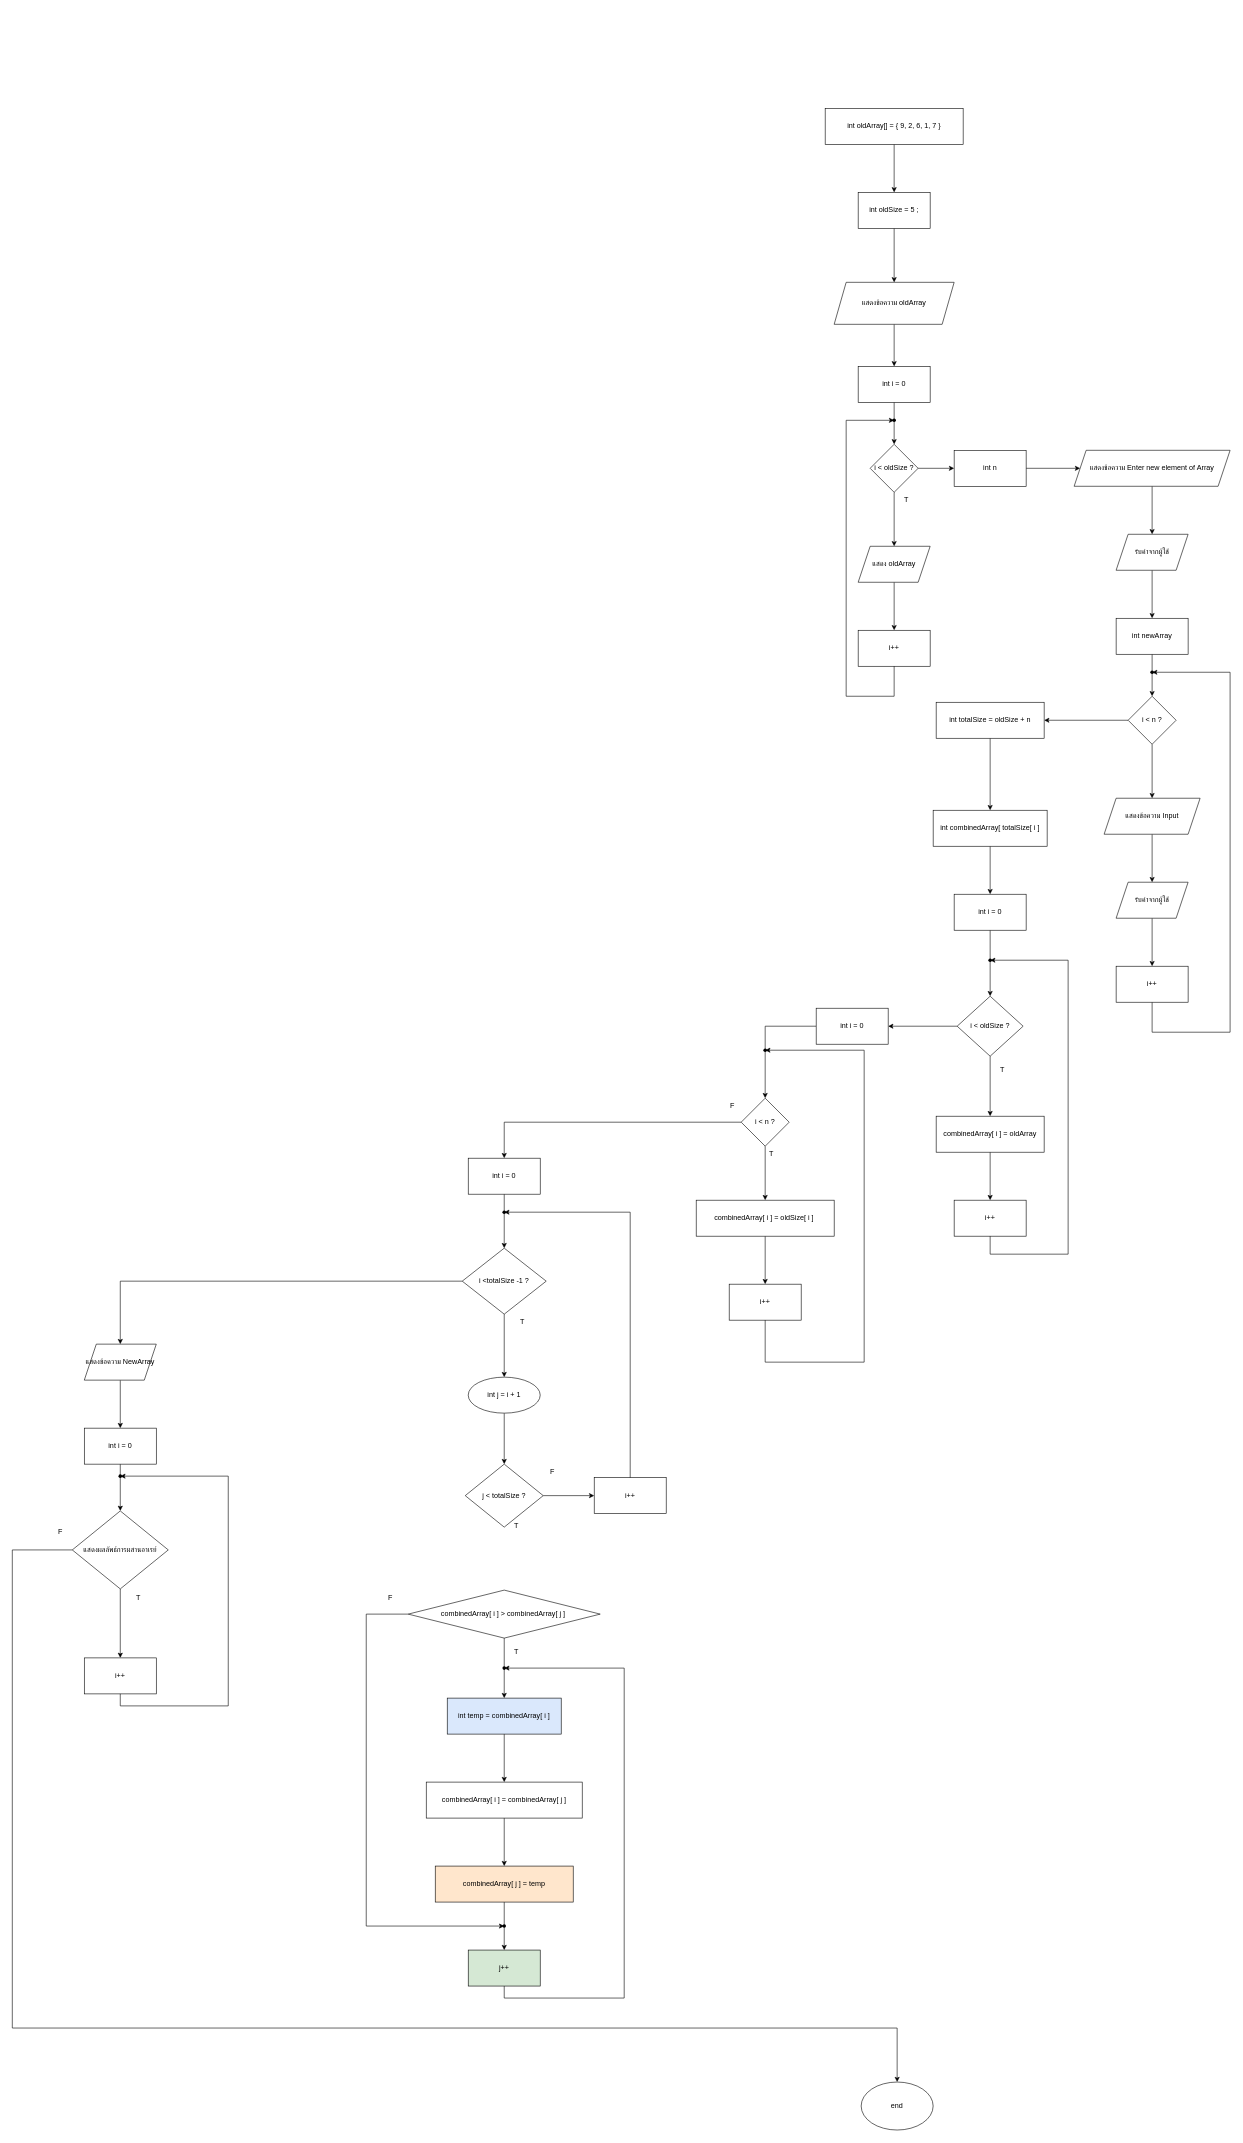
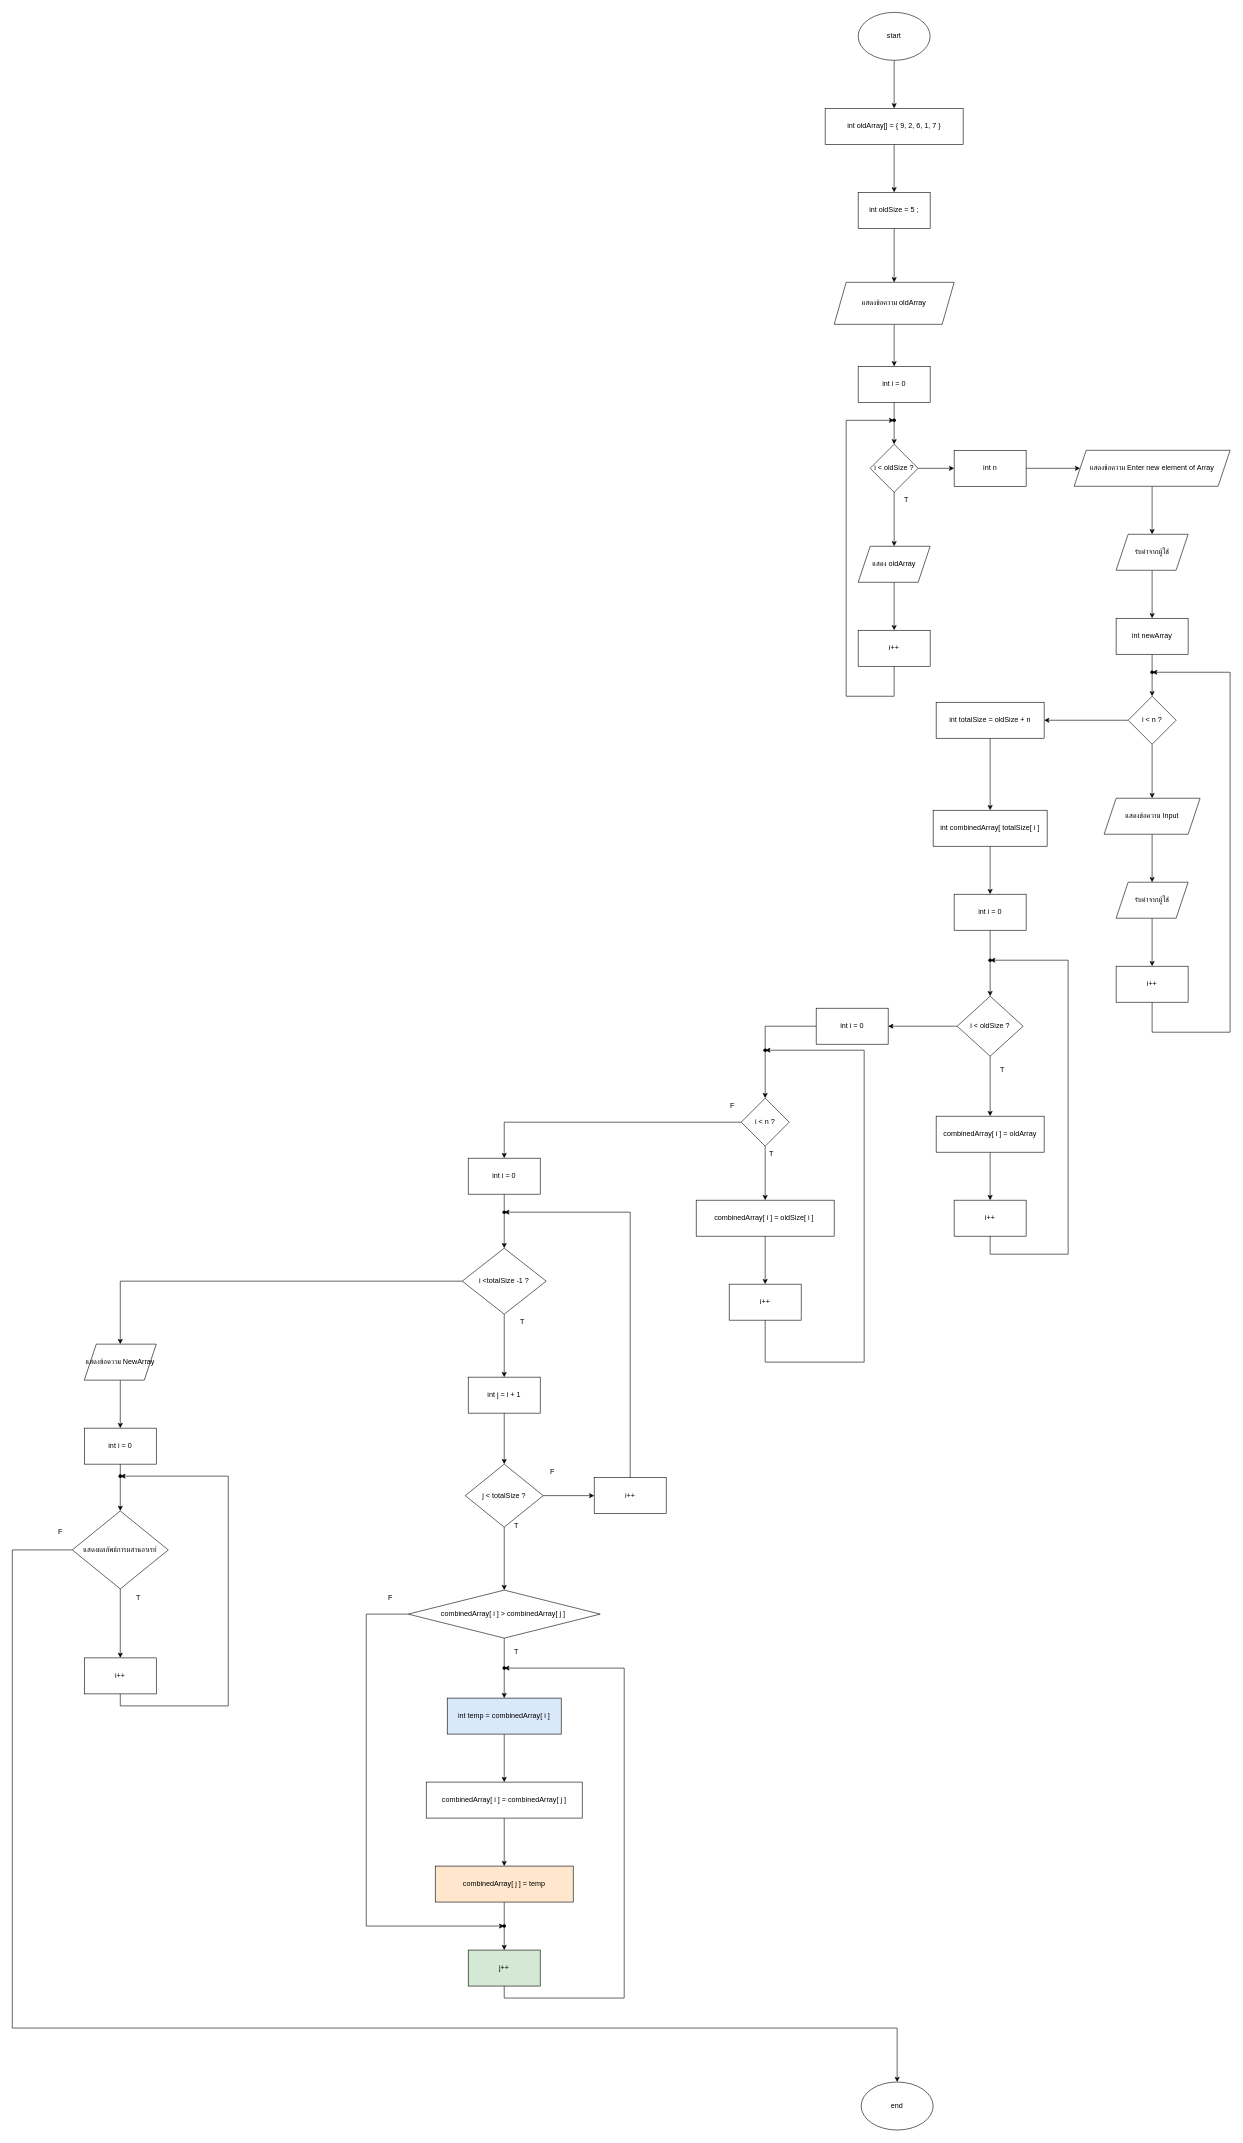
+ <mxCell id="3" value="start" style="ellipse;whiteSpace=wrap;html=1;" vertex="1" parent="1"><mxGeometry x="1430" y="20" width="120" height="80" as="geometry" /></mxCell>
+ <mxCell id="2" value="" style="edgeStyle=orthogonalEdgeStyle;rounded=0;orthogonalLoop=1;jettySize=auto;html=1;" edge="1" parent="1" source="3" target="5"><mxGeometry relative="1" as="geometry" /></mxCell>
- <mxCell id="72" value="int j = i + 1" style="ellipse;whiteSpace=wrap;html=1;" vertex="1" parent="1"><mxGeometry x="780" y="2295" width="120" height="60" as="geometry" /></mxCell>
+ <mxCell id="72" value="int j = i + 1" style="whiteSpace=wrap;html=1;" vertex="1" parent="1"><mxGeometry x="780" y="2295" width="120" height="60" as="geometry" /></mxCell>
+ <mxCell id="75" value="" style="edgeStyle=orthogonalEdgeStyle;rounded=0;orthogonalLoop=1;jettySize=auto;html=1;" edge="1" parent="1" source="76" target="83"><mxGeometry relative="1" as="geometry" /></mxCell>
